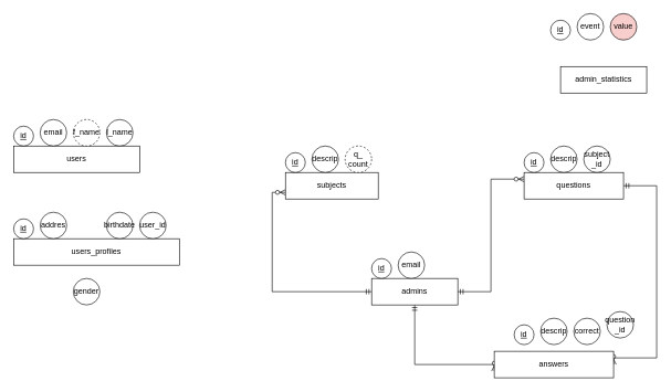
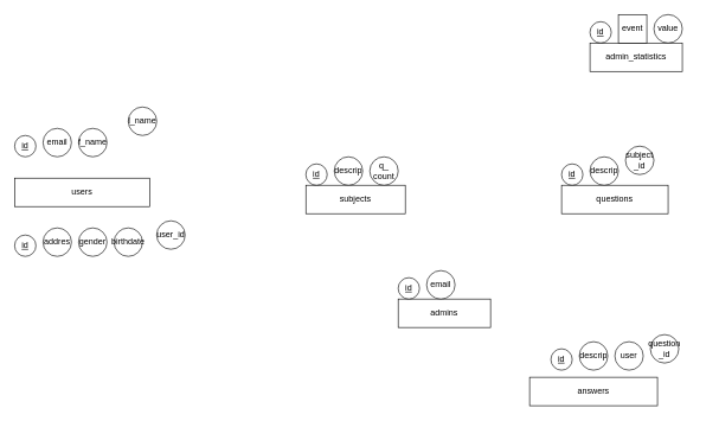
- <mxCell id="21" value="event" style="ellipse;whiteSpace=wrap;html=1;align=center;" vertex="1" parent="1"><mxGeometry x="870" y="20" width="40" height="40" as="geometry" /></mxCell>
+ <mxCell id="21" value="event" style="whiteSpace=wrap;html=1;align=center;rounded=0;" vertex="1" parent="1"><mxGeometry x="870" y="20" width="40" height="40" as="geometry" /></mxCell>
- <mxCell id="22" value="value" style="ellipse;whiteSpace=wrap;html=1;align=center;fillColor=#f8cecc;" vertex="1" parent="1"><mxGeometry x="920" y="20" width="40" height="40" as="geometry" /></mxCell>
+ <mxCell id="22" value="value" style="ellipse;whiteSpace=wrap;html=1;align=center;" vertex="1" parent="1"><mxGeometry x="920" y="20" width="40" height="40" as="geometry" /></mxCell>
- <mxCell id="19" value="admin_statistics" style="whiteSpace=wrap;html=1;align=center;" vertex="1" parent="1"><mxGeometry x="845" y="100" width="130" height="40" as="geometry" /></mxCell>
+ <mxCell id="19" value="admin_statistics" style="whiteSpace=wrap;html=1;align=center;" vertex="1" parent="1"><mxGeometry x="830" y="60" width="130" height="40" as="geometry" /></mxCell>
- <mxCell id="10" value="f_name" style="ellipse;whiteSpace=wrap;html=1;align=center;dashed=1;" vertex="1" parent="1"><mxGeometry x="110" y="180" width="40" height="40" as="geometry" /></mxCell>
+ <mxCell id="10" value="f_name" style="ellipse;whiteSpace=wrap;html=1;align=center;" vertex="1" parent="1"><mxGeometry x="110" y="180" width="40" height="40" as="geometry" /></mxCell>
- <mxCell id="11" value="l_name" style="ellipse;whiteSpace=wrap;html=1;align=center;" vertex="1" parent="1"><mxGeometry x="160" y="180" width="40" height="40" as="geometry" /></mxCell>
+ <mxCell id="11" value="l_name" style="ellipse;whiteSpace=wrap;html=1;align=center;" vertex="1" parent="1"><mxGeometry x="180" y="150" width="40" height="40" as="geometry" /></mxCell>
- <mxCell id="7" value="users" style="whiteSpace=wrap;html=1;align=center;" vertex="1" parent="1"><mxGeometry x="20" y="220" width="190" height="40" as="geometry" /></mxCell>
+ <mxCell id="7" value="users" style="whiteSpace=wrap;html=1;align=center;" vertex="1" parent="1"><mxGeometry x="20" y="250" width="190" height="40" as="geometry" /></mxCell>
- <mxCell id="26" value="q_&lt;br&gt;count" style="ellipse;whiteSpace=wrap;html=1;align=center;dashed=1;" vertex="1" parent="1"><mxGeometry x="520" y="220" width="40" height="40" as="geometry" /></mxCell>
+ <mxCell id="26" value="q_&lt;br&gt;count" style="ellipse;whiteSpace=wrap;html=1;align=center;" vertex="1" parent="1"><mxGeometry x="520" y="220" width="40" height="40" as="geometry" /></mxCell>
- <mxCell id="31" value="subject&lt;br&gt;_id" style="ellipse;whiteSpace=wrap;html=1;align=center;" vertex="1" parent="1"><mxGeometry x="880" y="220" width="40" height="40" as="geometry" /></mxCell>
+ <mxCell id="31" value="subject&lt;br&gt;_id" style="ellipse;whiteSpace=wrap;html=1;align=center;" vertex="1" parent="1"><mxGeometry x="880" y="205" width="40" height="40" as="geometry" /></mxCell>
- <mxCell id="27" style="edgeStyle=orthogonalEdgeStyle;rounded=0;sketch=0;orthogonalLoop=1;jettySize=auto;html=1;startArrow=ERmandOne;startFill=0;endArrow=ERzeroToMany;endFill=1;entryX=1;entryY=0.5;entryDx=0;entryDy=0;" edge="1" parent="1" source="28" target="32"><mxGeometry relative="1" as="geometry"><mxPoint x="1000" y="550" as="targetPoint" /><Array as="points"><mxPoint x="990" y="280" /><mxPoint x="990" y="540" /></Array></mxGeometry></mxCell>
- <mxCell id="17" value="user_id" style="ellipse;whiteSpace=wrap;html=1;align=center;" vertex="1" parent="1"><mxGeometry x="210" y="320" width="40" height="40" as="geometry" /></mxCell>
+ <mxCell id="17" value="user_id" style="ellipse;whiteSpace=wrap;html=1;align=center;" vertex="1" parent="1"><mxGeometry x="220" y="310" width="40" height="40" as="geometry" /></mxCell>
- <mxCell id="12" value="users_profiles" style="whiteSpace=wrap;html=1;align=center;" vertex="1" parent="1"><mxGeometry x="20" y="360" width="250" height="40" as="geometry" /></mxCell>
- <mxCell id="2" style="edgeStyle=orthogonalEdgeStyle;rounded=0;sketch=0;orthogonalLoop=1;jettySize=auto;html=1;entryX=0;entryY=0.75;entryDx=0;entryDy=0;startArrow=ERmandOne;startFill=0;endArrow=ERzeroToMany;endFill=1;" edge="1" parent="1" source="5" target="23"><mxGeometry relative="1" as="geometry"><Array as="points"><mxPoint x="410" y="440" /><mxPoint x="410" y="290" /></Array></mxGeometry></mxCell>
- <mxCell id="15" value="gender" style="ellipse;whiteSpace=wrap;html=1;align=center;" vertex="1" parent="1"><mxGeometry x="110" y="420" width="40" height="40" as="geometry" /></mxCell>
+ <mxCell id="15" value="gender" style="ellipse;whiteSpace=wrap;html=1;align=center;" vertex="1" parent="1"><mxGeometry x="110" y="320" width="40" height="40" as="geometry" /></mxCell>
- <mxCell id="3" style="edgeStyle=orthogonalEdgeStyle;rounded=0;sketch=0;orthogonalLoop=1;jettySize=auto;html=1;entryX=0;entryY=0.25;entryDx=0;entryDy=0;startArrow=ERmandOne;startFill=0;endArrow=ERzeroToMany;endFill=1;" edge="1" parent="1" source="5" target="28"><mxGeometry relative="1" as="geometry" /></mxCell>
- <mxCell id="35" value="correct" style="ellipse;whiteSpace=wrap;html=1;align=center;" vertex="1" parent="1"><mxGeometry x="865" y="480" width="40" height="40" as="geometry" /></mxCell>
+ <mxCell id="35" value="user" style="ellipse;whiteSpace=wrap;html=1;align=center;" vertex="1" parent="1"><mxGeometry x="865" y="480" width="40" height="40" as="geometry" /></mxCell>
- <mxCell id="4" style="edgeStyle=orthogonalEdgeStyle;rounded=0;sketch=0;orthogonalLoop=1;jettySize=auto;html=1;entryX=0;entryY=0.75;entryDx=0;entryDy=0;startArrow=ERmandOne;startFill=0;endArrow=ERzeroToMany;endFill=1;" edge="1" parent="1" source="5" target="32"><mxGeometry relative="1" as="geometry"><Array as="points"><mxPoint x="625" y="550" /></Array></mxGeometry></mxCell>
